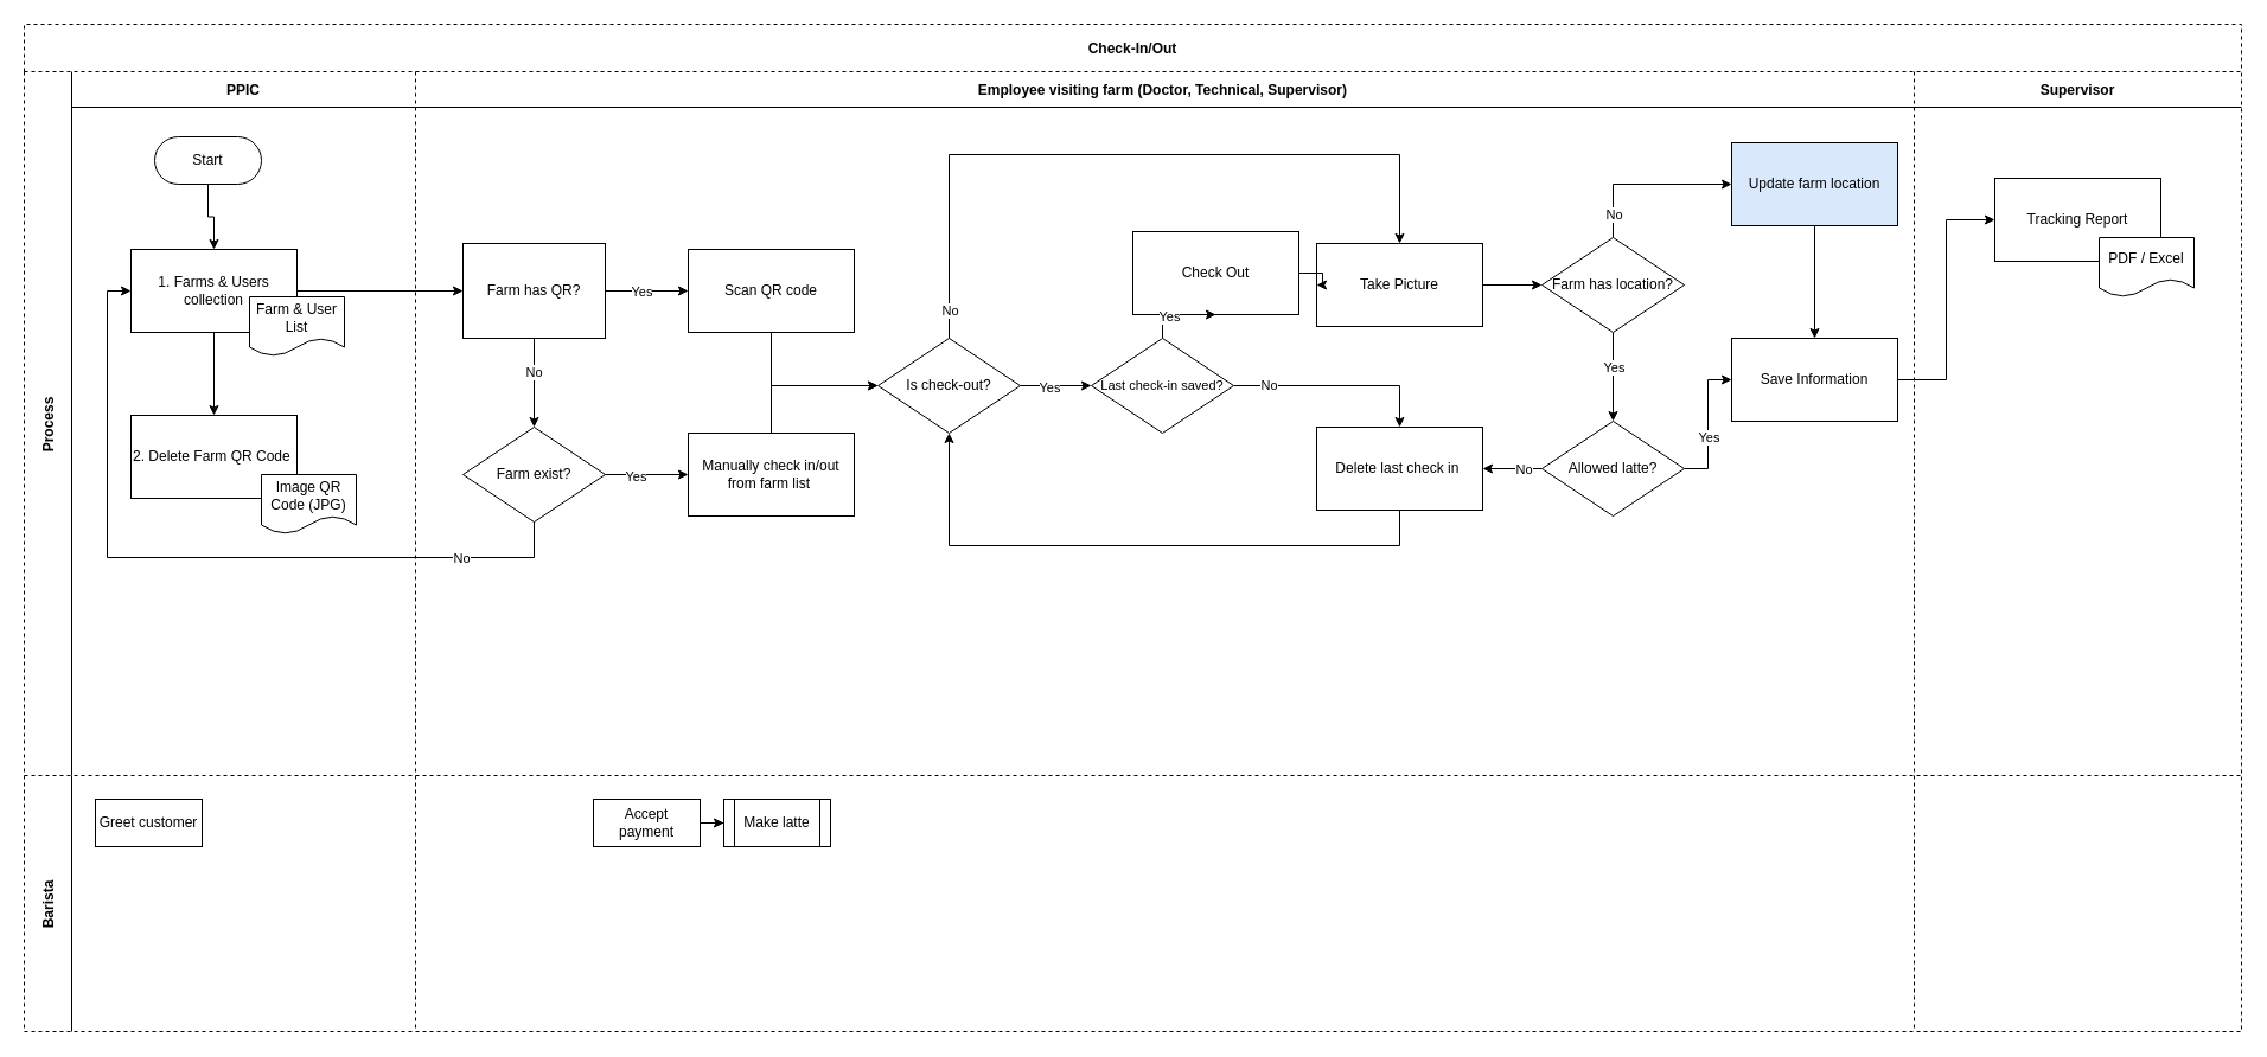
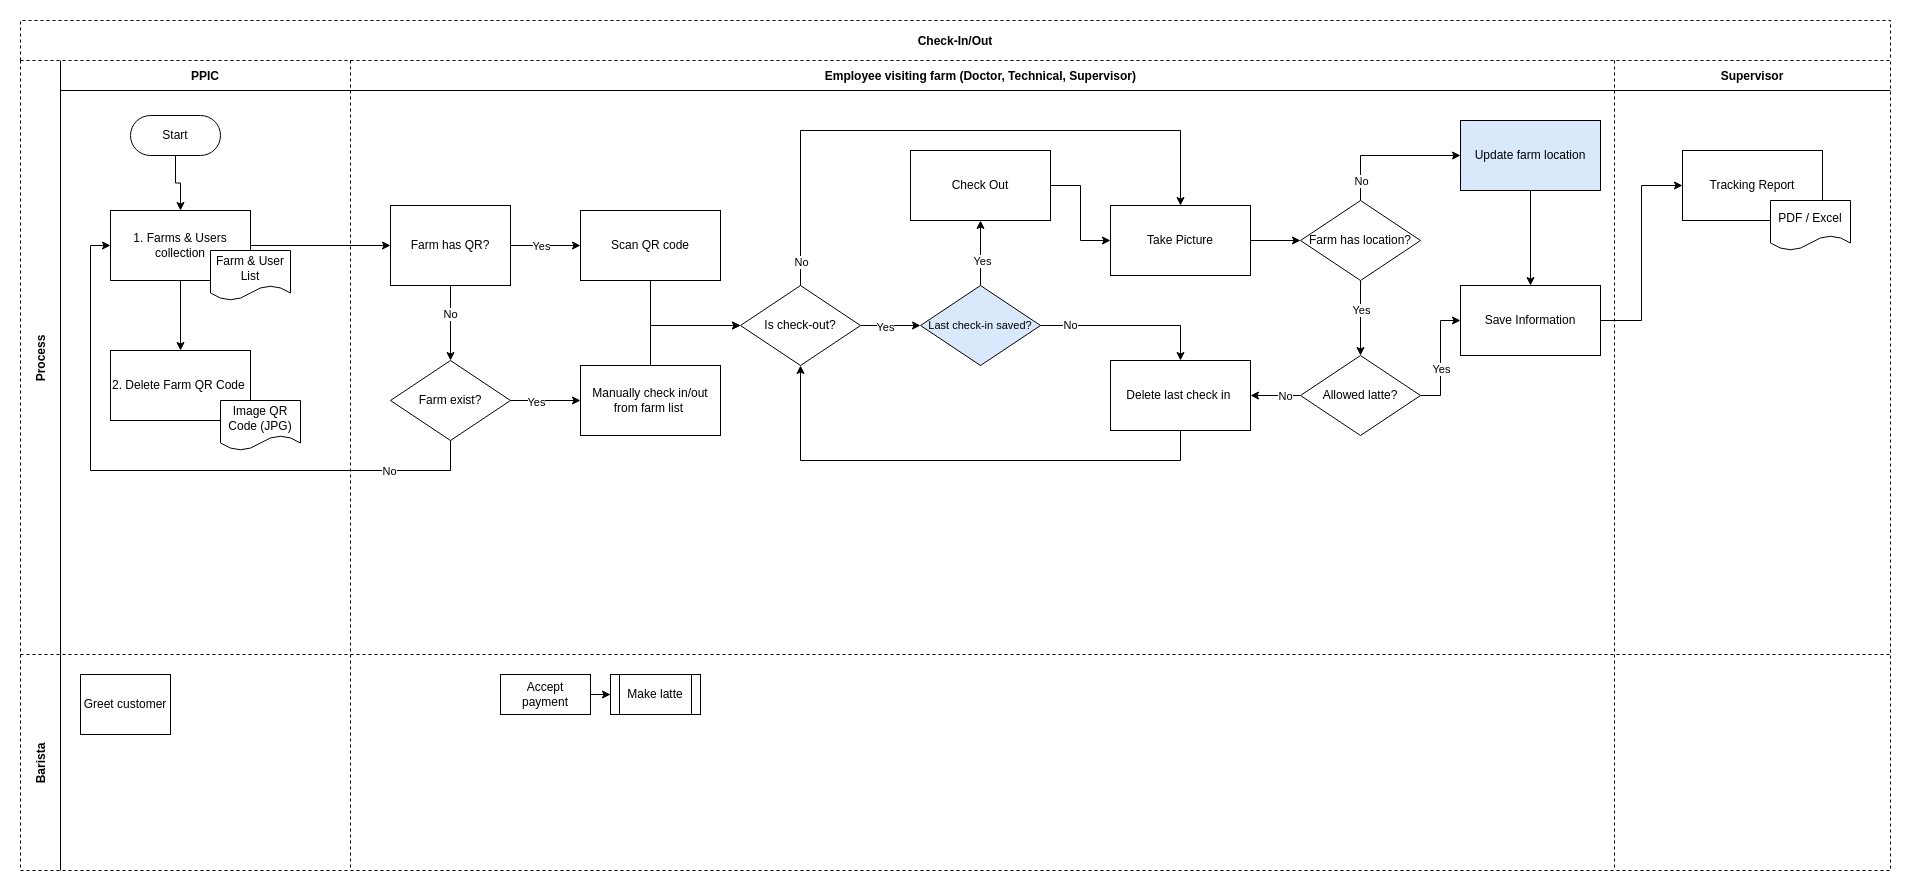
- <mxCell id="44" value="Check Out" style="rounded=0;whiteSpace=wrap;html=1;" vertex="1" parent="12"><mxGeometry x="605" y="135" width="140" height="70" as="geometry" /></mxCell>
+ <mxCell id="44" value="Check Out" style="rounded=0;whiteSpace=wrap;html=1;" vertex="1" parent="12"><mxGeometry x="560" y="90" width="140" height="70" as="geometry" /></mxCell>
- <mxCell id="51" value="&lt;font style=&quot;font-size: 11px;&quot;&gt;Last check-in saved?&lt;/font&gt;" style="rhombus;whiteSpace=wrap;html=1;labelBorderColor=none;sketch=0;strokeWidth=1;" vertex="1" parent="12"><mxGeometry x="570" y="225" width="120" height="80" as="geometry" /></mxCell>
+ <mxCell id="51" value="&lt;font style=&quot;font-size: 11px;&quot;&gt;Last check-in saved?&lt;/font&gt;" style="rhombus;whiteSpace=wrap;html=1;labelBorderColor=none;sketch=0;strokeWidth=1;fillColor=#dae8fc;" vertex="1" parent="12"><mxGeometry x="570" y="225" width="120" height="80" as="geometry" /></mxCell>
- <mxCell id="63" value="Greet customer" style="rounded=0;whiteSpace=wrap;html=1;" parent="62" vertex="1"><mxGeometry x="20" y="20" width="90" height="40" as="geometry" /></mxCell>
+ <mxCell id="63" value="Greet customer" style="rounded=0;whiteSpace=wrap;html=1;" parent="62" vertex="1"><mxGeometry x="20" y="20" width="90" height="60" as="geometry" /></mxCell>
